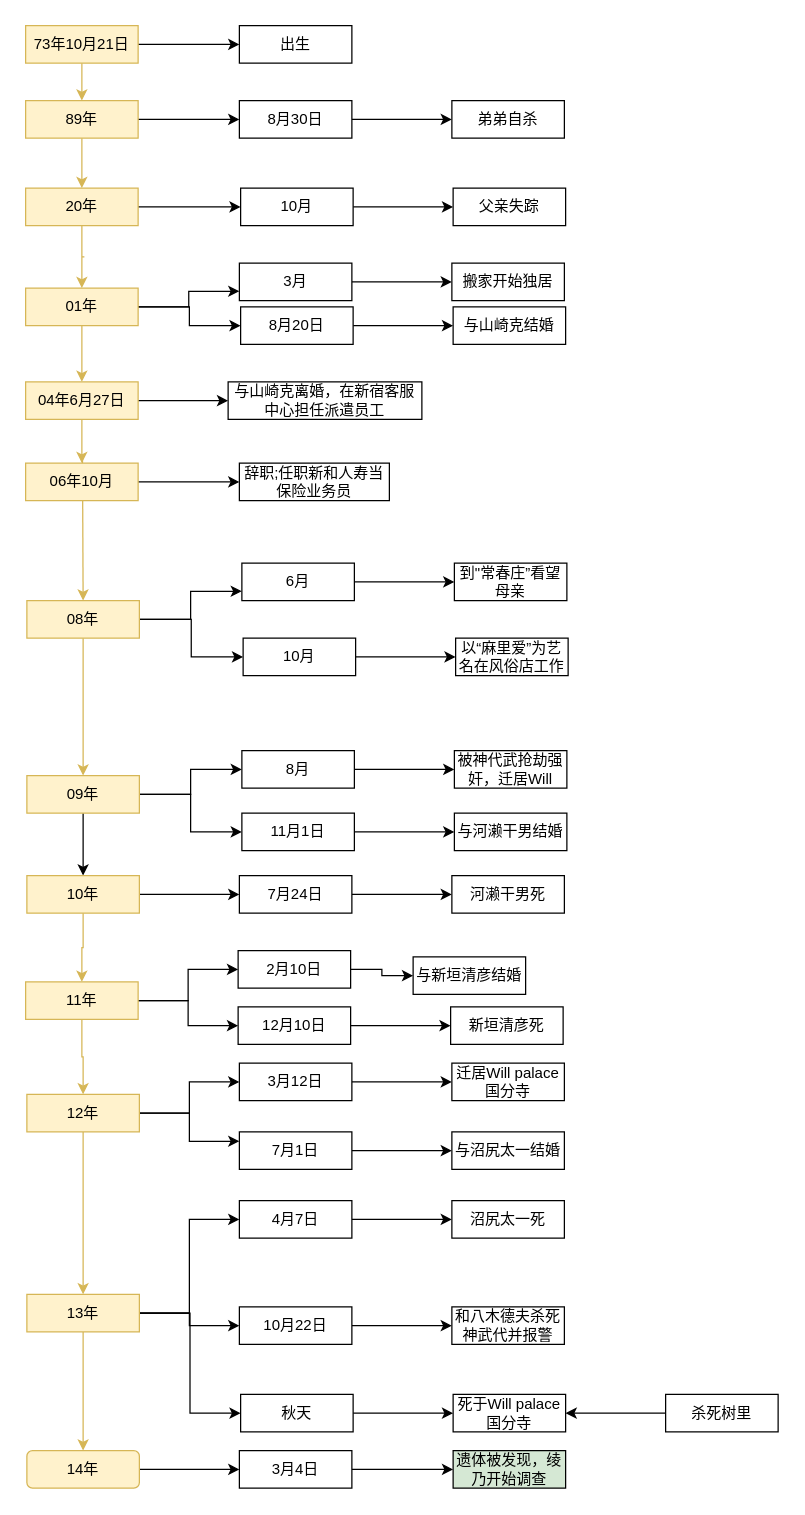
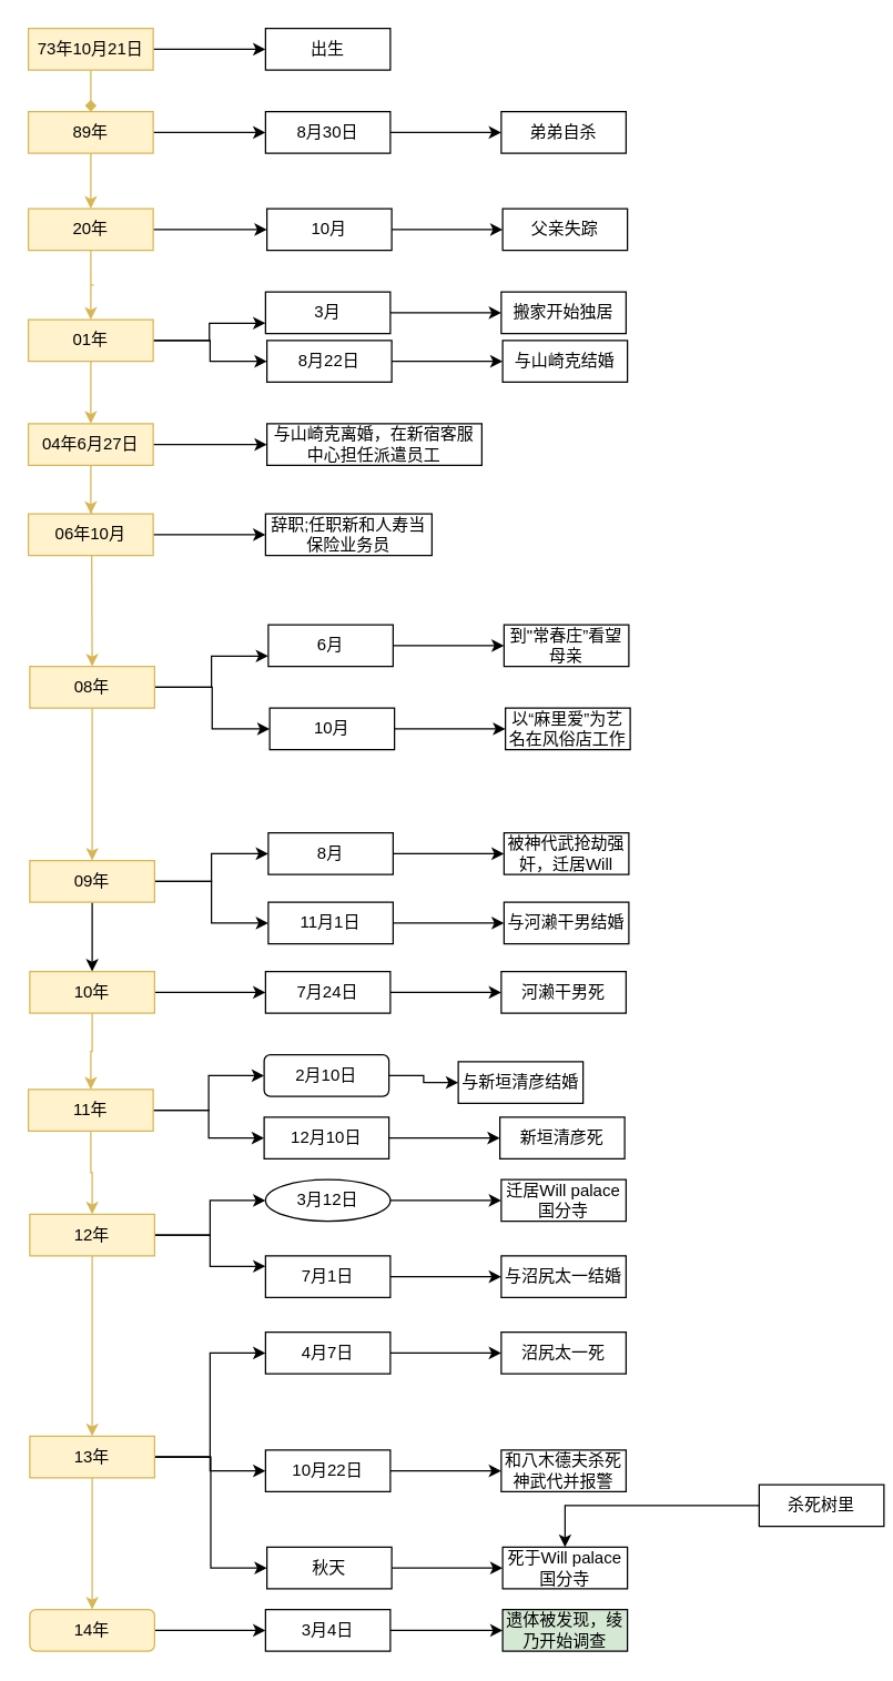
- <mxCell id="3" value="" style="edgeStyle=orthogonalEdgeStyle;rounded=0;orthogonalLoop=1;jettySize=auto;html=1;fillColor=#fff2cc;strokeColor=#d6b656;sketch=0;" parent="1" source="4" target="81" edge="1"><mxGeometry relative="1" as="geometry" /></mxCell>
+ <mxCell id="3" value="" style="edgeStyle=orthogonalEdgeStyle;rounded=0;orthogonalLoop=1;jettySize=auto;html=1;fillColor=#fff2cc;strokeColor=#d6b656;sketch=0;endArrow=diamond;" parent="1" source="4" target="81" edge="1"><mxGeometry relative="1" as="geometry" /></mxCell>
- <mxCell id="11" value="8月20日" style="rounded=0;whiteSpace=wrap;html=1;" parent="1" vertex="1"><mxGeometry x="192" y="245" width="90" height="30" as="geometry" /></mxCell>
+ <mxCell id="11" value="8月22日" style="rounded=0;whiteSpace=wrap;html=1;" parent="1" vertex="1"><mxGeometry x="192" y="245" width="90" height="30" as="geometry" /></mxCell>
- <mxCell id="16" value="与山崎克离婚，在新宿客服中心担任派遣员工" style="rounded=0;whiteSpace=wrap;html=1;" parent="1" vertex="1"><mxGeometry x="182" y="305" width="155" height="30" as="geometry" /></mxCell>
+ <mxCell id="16" value="与山崎克离婚，在新宿客服中心担任派遣员工" style="rounded=0;whiteSpace=wrap;html=1;" parent="1" vertex="1"><mxGeometry x="192" y="305" width="155" height="30" as="geometry" /></mxCell>
- <mxCell id="34" value="2月10日" style="rounded=0;whiteSpace=wrap;html=1;" parent="1" vertex="1"><mxGeometry x="190" y="760" width="90" height="30" as="geometry" /></mxCell>
+ <mxCell id="34" value="2月10日" style="whiteSpace=wrap;html=1;rounded=1;" parent="1" vertex="1"><mxGeometry x="190" y="760" width="90" height="30" as="geometry" /></mxCell>
- <mxCell id="44" value="3月12日" style="rounded=0;whiteSpace=wrap;html=1;" parent="1" vertex="1"><mxGeometry x="191" y="850" width="90" height="30" as="geometry" /></mxCell>
+ <mxCell id="44" value="3月12日" style="ellipse;whiteSpace=wrap;html=1;" parent="1" vertex="1"><mxGeometry x="191" y="850" width="90" height="30" as="geometry" /></mxCell>
- <mxCell id="99" value="杀死树里" style="rounded=0;whiteSpace=wrap;html=1;direction=west;" vertex="1" parent="1"><mxGeometry x="532" y="1115" width="90" height="30" as="geometry" /></mxCell>
+ <mxCell id="99" value="杀死树里" style="rounded=0;whiteSpace=wrap;html=1;direction=west;" vertex="1" parent="1"><mxGeometry x="547" y="1070" width="90" height="30" as="geometry" /></mxCell>
